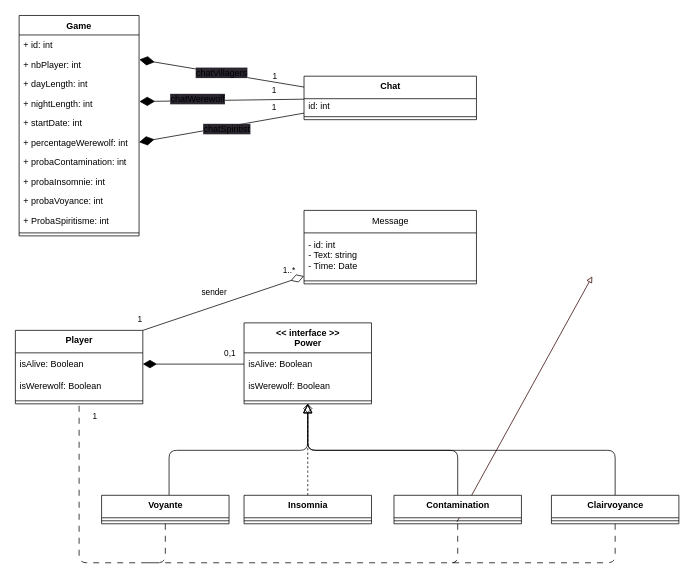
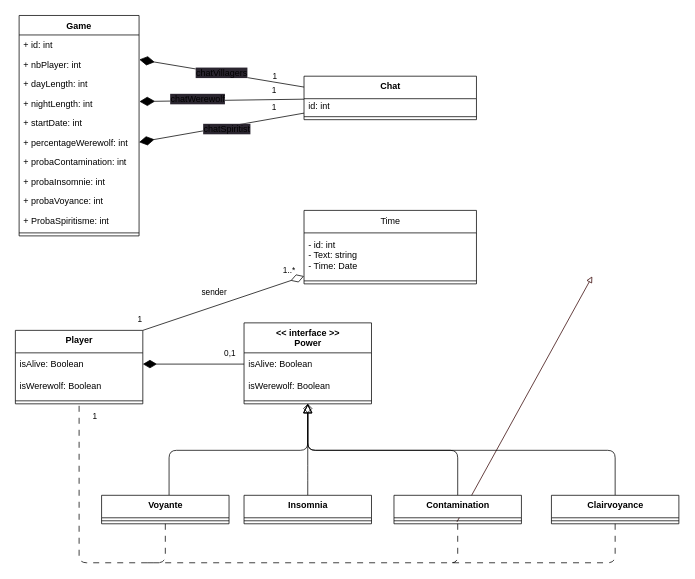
- <mxCell id="14" value="Message" style="swimlane;fontStyle=0;align=center;verticalAlign=top;childLayout=stackLayout;horizontal=1;startSize=30;horizontalStack=0;resizeParent=1;resizeParentMax=0;resizeLast=0;collapsible=0;marginBottom=0;html=1;" parent="1" vertex="1"><mxGeometry x="405" y="280" width="230" height="98" as="geometry" /></mxCell>
+ <mxCell id="14" value="Time" style="swimlane;fontStyle=0;align=center;verticalAlign=top;childLayout=stackLayout;horizontal=1;startSize=30;horizontalStack=0;resizeParent=1;resizeParentMax=0;resizeLast=0;collapsible=0;marginBottom=0;html=1;" parent="1" vertex="1"><mxGeometry x="405" y="280" width="230" height="98" as="geometry" /></mxCell>
- <mxCell id="45" style="edgeStyle=orthogonalEdgeStyle;html=1;entryX=0.5;entryY=1;entryDx=0;entryDy=0;endArrow=block;endFill=0;endSize=10;dashed=1;" edge="1" parent="1" source="46" target="37"><mxGeometry relative="1" as="geometry"><Array as="points"><mxPoint x="410" y="630" /><mxPoint x="410" y="630" /></Array></mxGeometry></mxCell>
+ <mxCell id="45" style="edgeStyle=orthogonalEdgeStyle;html=1;entryX=0.5;entryY=1;entryDx=0;entryDy=0;endArrow=block;endFill=0;endSize=10;" edge="1" parent="1" source="46" target="37"><mxGeometry relative="1" as="geometry"><Array as="points"><mxPoint x="410" y="630" /><mxPoint x="410" y="630" /></Array></mxGeometry></mxCell>
